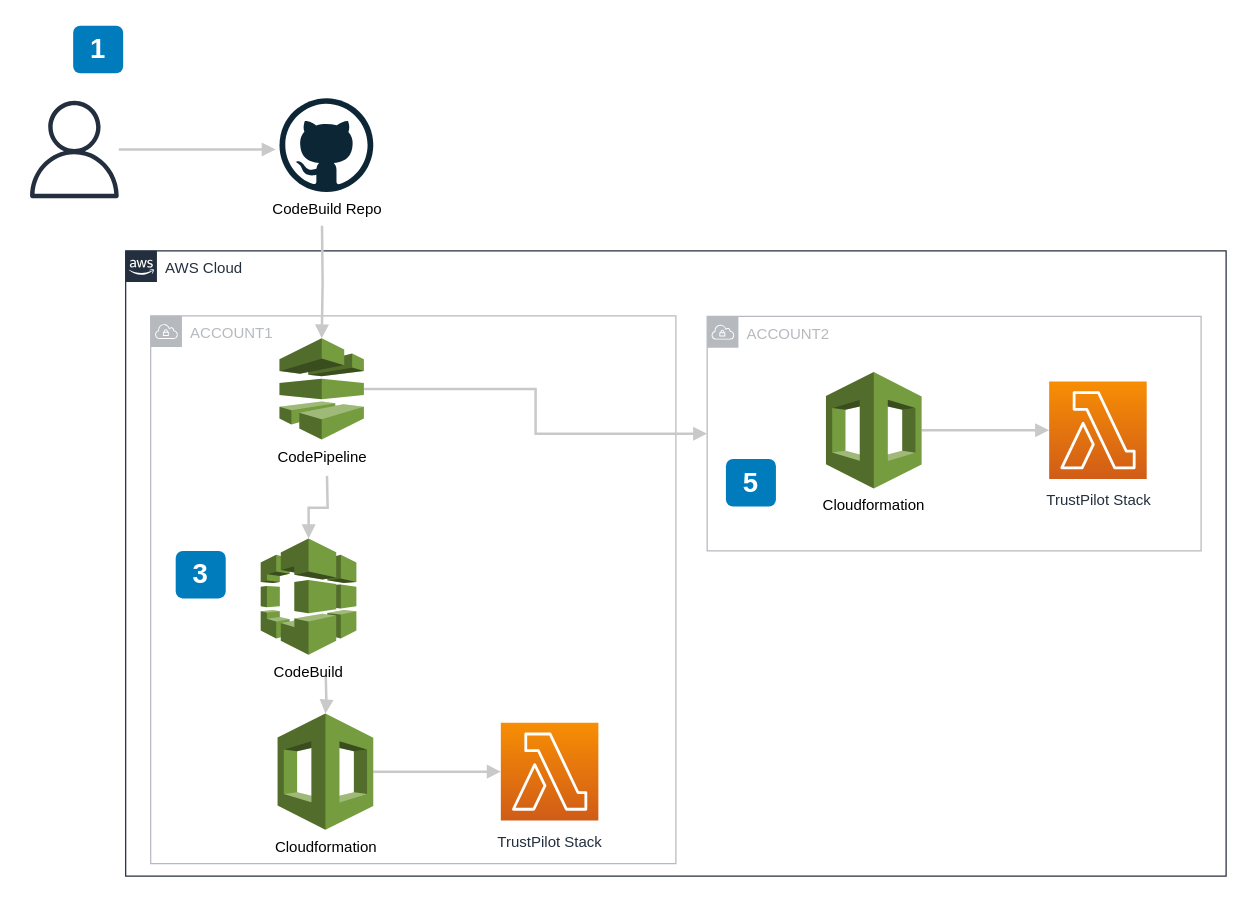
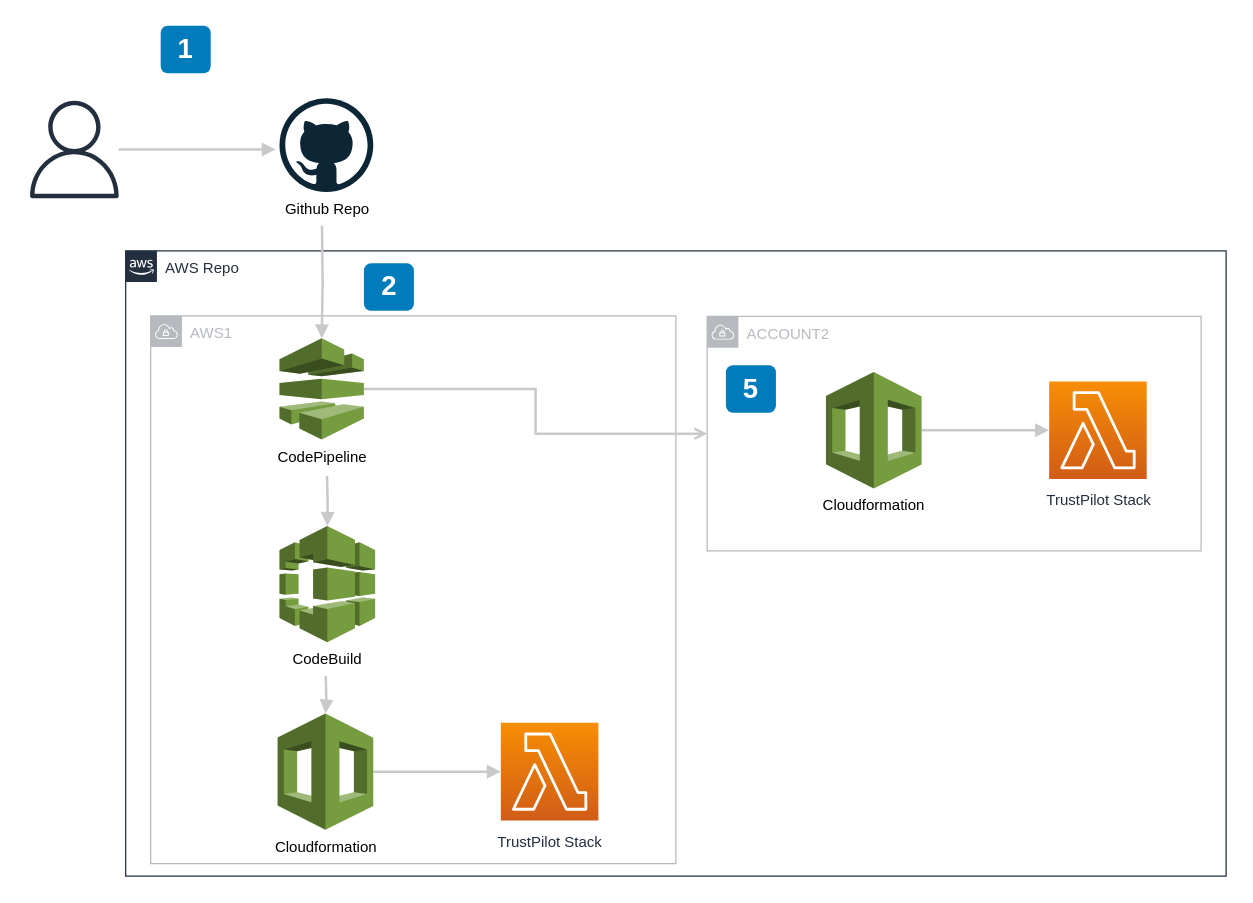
- <mxCell id="8" value="1" style="rounded=1;whiteSpace=wrap;html=1;fillColor=#007CBD;strokeColor=none;fontColor=#FFFFFF;fontStyle=1;fontSize=22;" parent="1" vertex="1"><mxGeometry x="58" y="20" width="40" height="38" as="geometry" /></mxCell>
+ <mxCell id="8" value="1" style="rounded=1;whiteSpace=wrap;html=1;fillColor=#007CBD;strokeColor=none;fontColor=#FFFFFF;fontStyle=1;fontSize=22;" parent="1" vertex="1"><mxGeometry x="128" y="20" width="40" height="38" as="geometry" /></mxCell>
- <mxCell id="12" value="CodeBuild Repo" style="dashed=0;outlineConnect=0;html=1;align=center;labelPosition=center;verticalLabelPosition=bottom;verticalAlign=top;shape=mxgraph.weblogos.github" parent="1" vertex="1"><mxGeometry x="223" y="78" width="75" height="75" as="geometry" /></mxCell>
+ <mxCell id="12" value="Github Repo" style="dashed=0;outlineConnect=0;html=1;align=center;labelPosition=center;verticalLabelPosition=bottom;verticalAlign=top;shape=mxgraph.weblogos.github" parent="1" vertex="1"><mxGeometry x="223" y="78" width="75" height="75" as="geometry" /></mxCell>
- <mxCell id="2" value="AWS Cloud" style="points=[[0,0],[0.25,0],[0.5,0],[0.75,0],[1,0],[1,0.25],[1,0.5],[1,0.75],[1,1],[0.75,1],[0.5,1],[0.25,1],[0,1],[0,0.75],[0,0.5],[0,0.25]];outlineConnect=0;gradientColor=none;html=1;whiteSpace=wrap;fontSize=12;fontStyle=0;shape=mxgraph.aws4.group;grIcon=mxgraph.aws4.group_aws_cloud_alt;strokeColor=#232F3E;fillColor=none;verticalAlign=top;align=left;spacingLeft=30;fontColor=#232F3E;dashed=0;" parent="1" vertex="1"><mxGeometry x="100" y="200" width="880" height="500" as="geometry" /></mxCell>
+ <mxCell id="2" value="AWS Repo" style="points=[[0,0],[0.25,0],[0.5,0],[0.75,0],[1,0],[1,0.25],[1,0.5],[1,0.75],[1,1],[0.75,1],[0.5,1],[0.25,1],[0,1],[0,0.75],[0,0.5],[0,0.25]];outlineConnect=0;gradientColor=none;html=1;whiteSpace=wrap;fontSize=12;fontStyle=0;shape=mxgraph.aws4.group;grIcon=mxgraph.aws4.group_aws_cloud_alt;strokeColor=#232F3E;fillColor=none;verticalAlign=top;align=left;spacingLeft=30;fontColor=#232F3E;dashed=0;" parent="1" vertex="1"><mxGeometry x="100" y="200" width="880" height="500" as="geometry" /></mxCell>
+ <mxCell id="9" value="2" style="rounded=1;whiteSpace=wrap;html=1;fillColor=#007CBD;strokeColor=none;fontColor=#FFFFFF;fontStyle=1;fontSize=22;" parent="1" vertex="1"><mxGeometry x="290.5" y="210" width="40" height="38" as="geometry" /></mxCell>
- <mxCell id="4" value="ACCOUNT1" style="outlineConnect=0;gradientColor=none;html=1;whiteSpace=wrap;fontSize=12;fontStyle=0;shape=mxgraph.aws4.group;grIcon=mxgraph.aws4.group_vpc;strokeColor=#B6BABF;fillColor=none;verticalAlign=top;align=left;spacingLeft=30;fontColor=#B6BABF;dashed=0;" parent="1" vertex="1"><mxGeometry x="120" y="252" width="420" height="438" as="geometry" /></mxCell>
+ <mxCell id="4" value="AWS1" style="outlineConnect=0;gradientColor=none;html=1;whiteSpace=wrap;fontSize=12;fontStyle=0;shape=mxgraph.aws4.group;grIcon=mxgraph.aws4.group_vpc;strokeColor=#B6BABF;fillColor=none;verticalAlign=top;align=left;spacingLeft=30;fontColor=#B6BABF;dashed=0;" parent="1" vertex="1"><mxGeometry x="120" y="252" width="420" height="438" as="geometry" /></mxCell>
- <mxCell id="14" style="edgeStyle=orthogonalEdgeStyle;rounded=0;orthogonalLoop=1;jettySize=auto;html=1;exitX=1;exitY=0.5;exitDx=0;exitDy=0;exitPerimeter=0;startFill=0;endArrow=block;endFill=1;strokeColor=#C9C9C9;strokeWidth=2;" parent="1" source="15" target="3" edge="1"><mxGeometry relative="1" as="geometry" /></mxCell>
+ <mxCell id="14" style="edgeStyle=orthogonalEdgeStyle;rounded=0;orthogonalLoop=1;jettySize=auto;html=1;exitX=1;exitY=0.5;exitDx=0;exitDy=0;exitPerimeter=0;startFill=0;endArrow=open;endFill=1;strokeColor=#C9C9C9;strokeWidth=2;" parent="1" source="15" target="3" edge="1"><mxGeometry relative="1" as="geometry" /></mxCell>
- <mxCell id="21" value="5" style="rounded=1;whiteSpace=wrap;html=1;fillColor=#007CBD;strokeColor=none;fontColor=#FFFFFF;fontStyle=1;fontSize=22;" parent="1" vertex="1"><mxGeometry x="580" y="366.5" width="40" height="38" as="geometry" /></mxCell>
+ <mxCell id="21" value="5" style="rounded=1;whiteSpace=wrap;html=1;fillColor=#007CBD;strokeColor=none;fontColor=#FFFFFF;fontStyle=1;fontSize=22;" parent="1" vertex="1"><mxGeometry x="580" y="291.5" width="40" height="38" as="geometry" /></mxCell>
- <mxCell id="10" value="3" style="rounded=1;whiteSpace=wrap;html=1;fillColor=#007CBD;strokeColor=none;fontColor=#FFFFFF;fontStyle=1;fontSize=22;" parent="1" vertex="1"><mxGeometry x="140" y="440" width="40" height="38" as="geometry" /></mxCell>
- <mxCell id="17" value="CodeBuild" style="outlineConnect=0;dashed=0;verticalLabelPosition=bottom;verticalAlign=top;align=center;html=1;shape=mxgraph.aws3.codebuild;fillColor=#759C3E;gradientColor=none;" parent="1" vertex="1"><mxGeometry x="208" y="430" width="76.5" height="93" as="geometry" /></mxCell>
+ <mxCell id="17" value="CodeBuild" style="outlineConnect=0;dashed=0;verticalLabelPosition=bottom;verticalAlign=top;align=center;html=1;shape=mxgraph.aws3.codebuild;fillColor=#759C3E;gradientColor=none;" parent="1" vertex="1"><mxGeometry x="223" y="420" width="76.5" height="93" as="geometry" /></mxCell>
